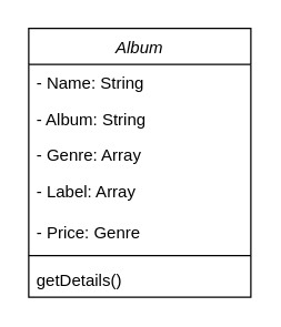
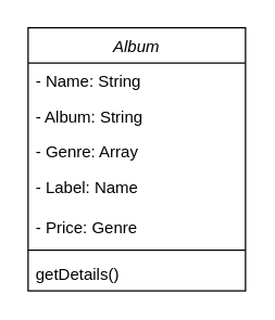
- <mxCell id="6" value="- Label: Array" style="text;align=left;verticalAlign=top;spacingLeft=4;spacingRight=4;overflow=hidden;rotatable=0;points=[[0,0.5],[1,0.5]];portConstraint=eastwest;rounded=0;shadow=0;html=0;" parent="2" vertex="1"><mxGeometry y="104" width="160" height="30" as="geometry" /></mxCell>
+ <mxCell id="6" value="- Label: Name" style="text;align=left;verticalAlign=top;spacingLeft=4;spacingRight=4;overflow=hidden;rotatable=0;points=[[0,0.5],[1,0.5]];portConstraint=eastwest;rounded=0;shadow=0;html=0;" parent="2" vertex="1"><mxGeometry y="104" width="160" height="30" as="geometry" /></mxCell>
